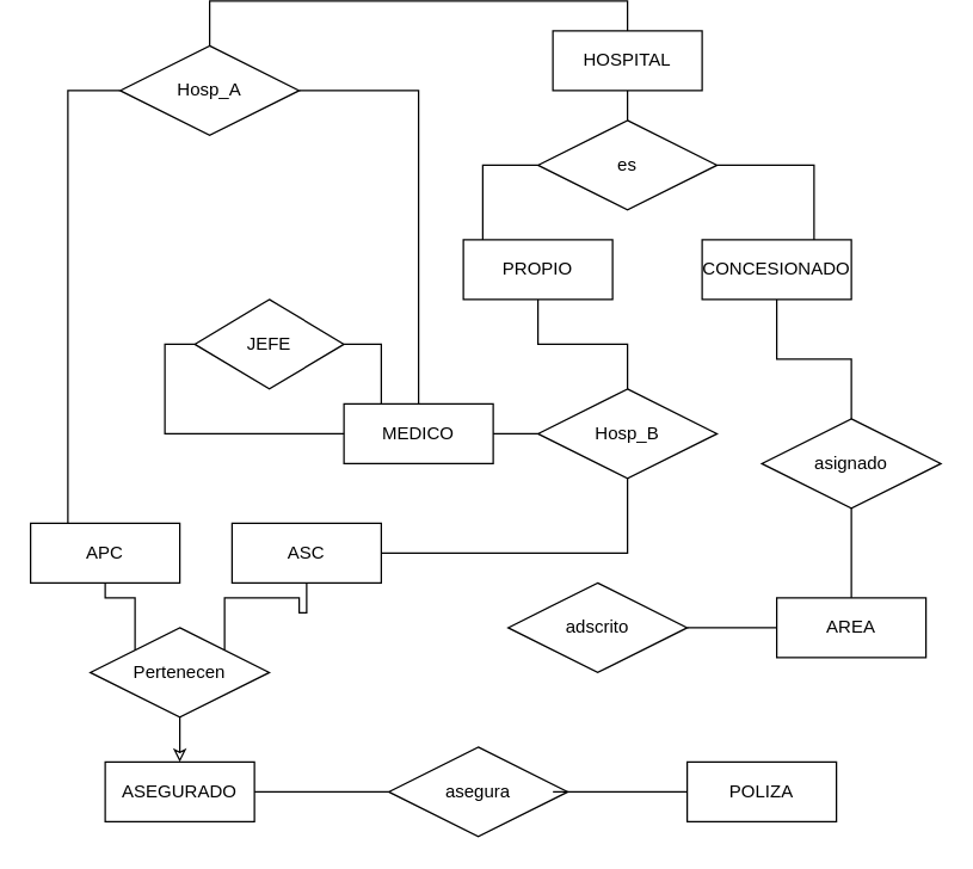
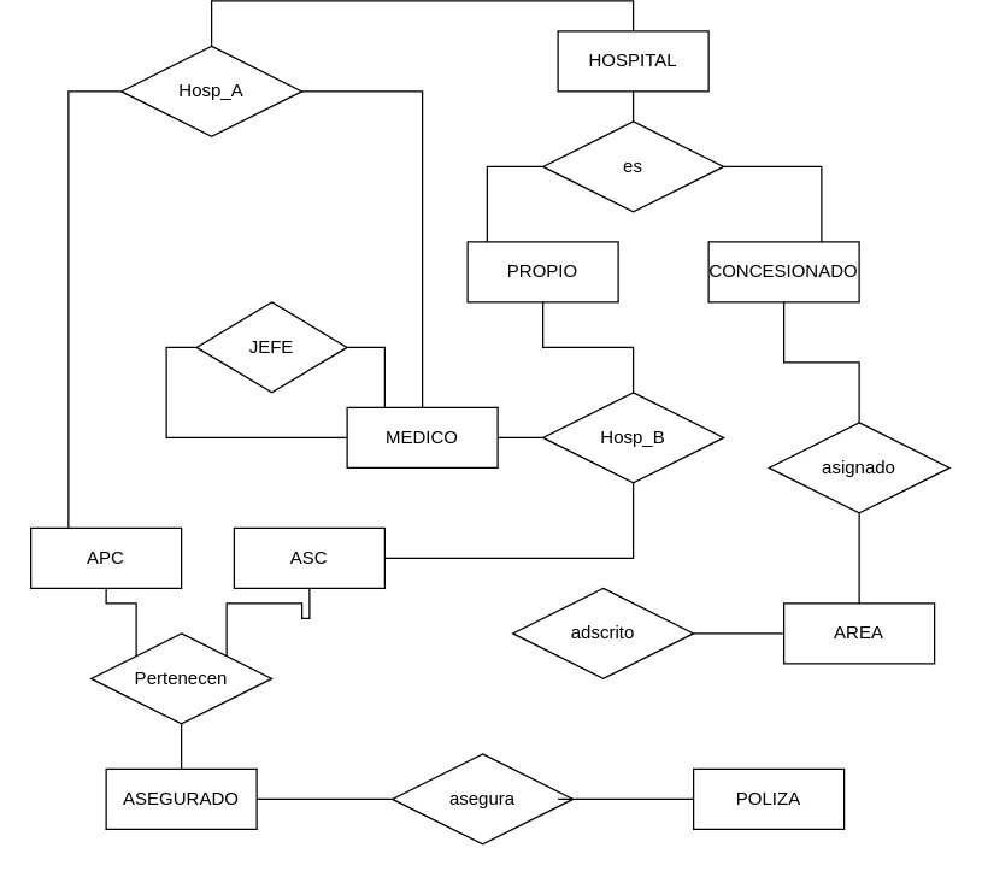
- <mxCell id="30" style="edgeStyle=orthogonalEdgeStyle;rounded=0;orthogonalLoop=1;jettySize=auto;html=1;exitX=0.5;exitY=1;exitDx=0;exitDy=0;entryX=0.5;entryY=0;entryDx=0;entryDy=0;endArrow=classic;endFill=0;" edge="1" parent="1" source="31" target="27"><mxGeometry relative="1" as="geometry" /></mxCell>
+ <mxCell id="30" style="edgeStyle=orthogonalEdgeStyle;rounded=0;orthogonalLoop=1;jettySize=auto;html=1;exitX=0.5;exitY=1;exitDx=0;exitDy=0;entryX=0.5;entryY=0;entryDx=0;entryDy=0;endArrow=none;endFill=0;" edge="1" parent="1" source="31" target="27"><mxGeometry relative="1" as="geometry" /></mxCell>
